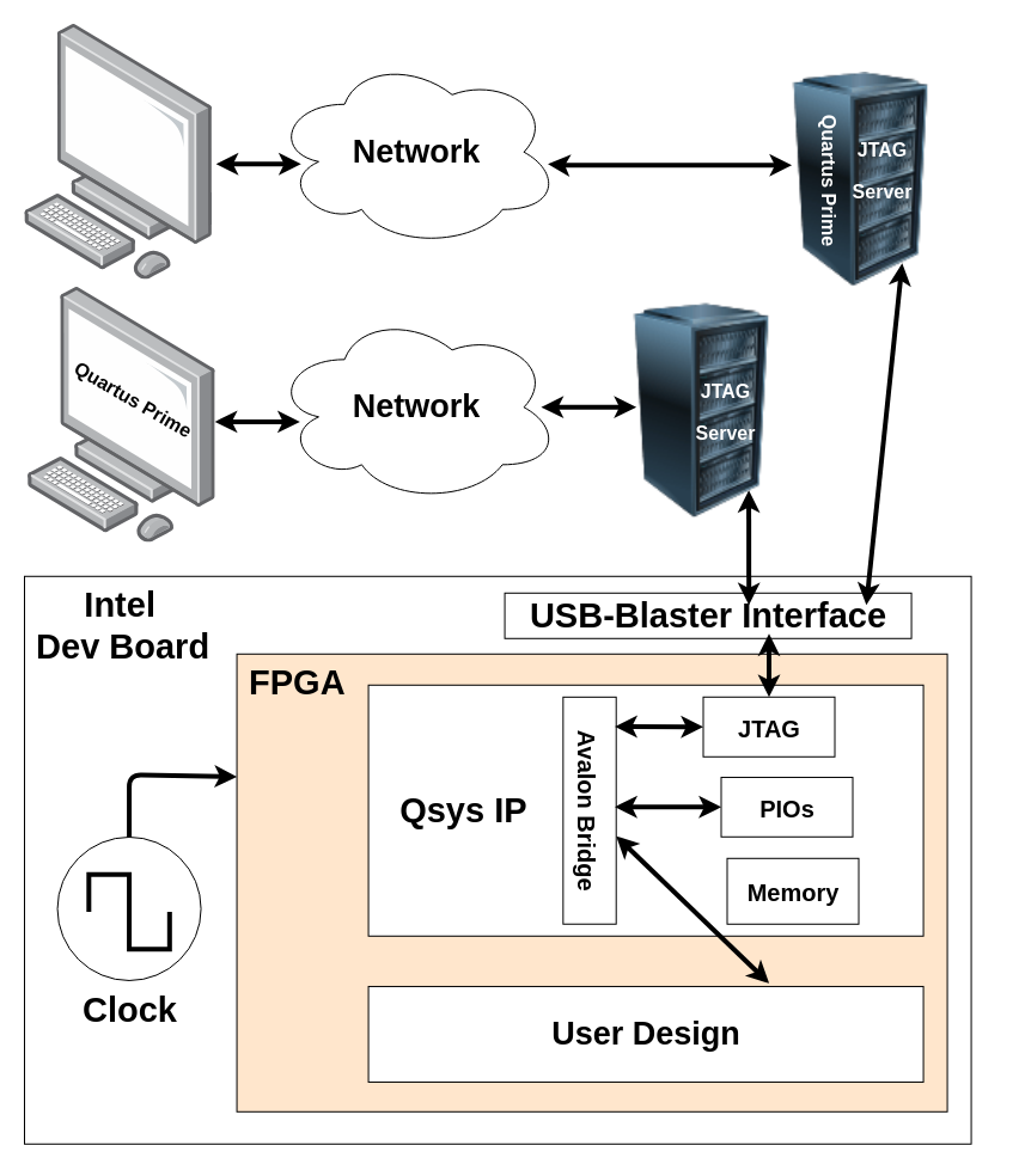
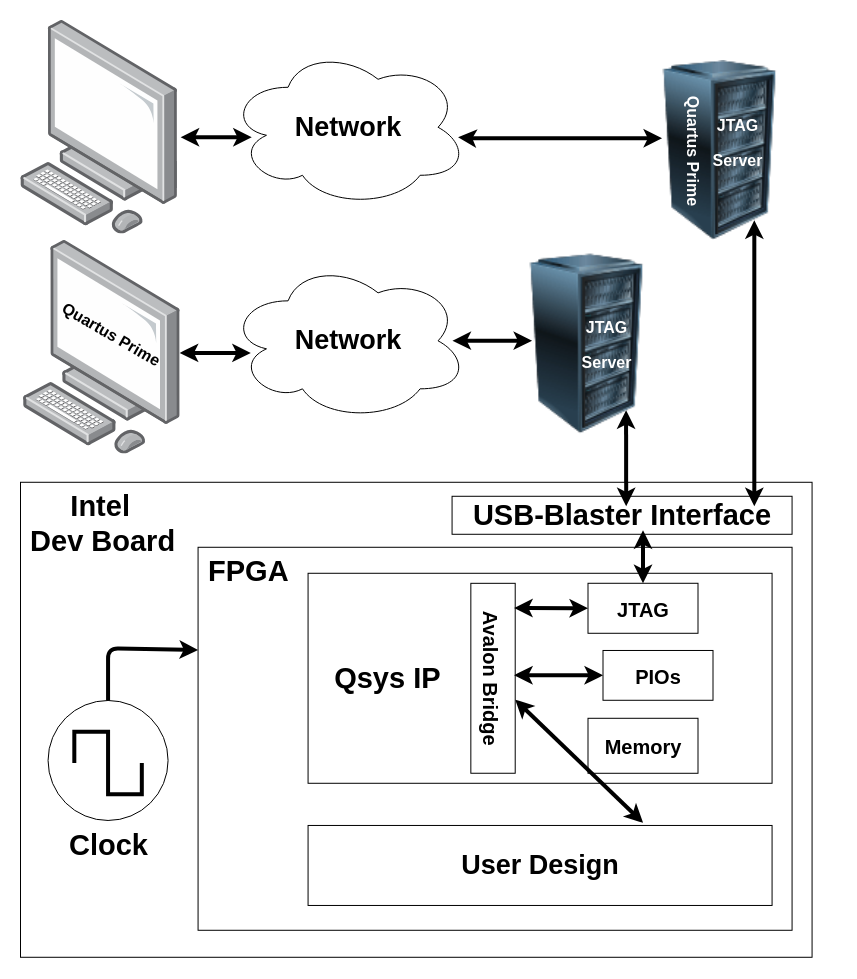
- <mxCell id="5" value="&lt;font style=&quot;font-size: 29px&quot;&gt;&lt;b&gt;USB-Blaster Interface&lt;/b&gt;&lt;/font&gt;" style="rounded=0;whiteSpace=wrap;html=1;" vertex="1" parent="2"><mxGeometry x="401.57" y="475.78" width="340" height="38" as="geometry" /></mxCell>
+ <mxCell id="5" value="&lt;font style=&quot;font-size: 29px&quot;&gt;&lt;b&gt;USB-Blaster Interface&lt;/b&gt;&lt;/font&gt;" style="rounded=0;whiteSpace=wrap;html=1;" vertex="1" parent="2"><mxGeometry x="431.57" y="475.78" width="340" height="38" as="geometry" /></mxCell>
- <mxCell id="7" value="&lt;b&gt;&amp;nbsp;FPGA&lt;/b&gt;" style="rounded=0;whiteSpace=wrap;html=1;fontSize=29;align=left;verticalAlign=top;fillColor=#ffe6cc;" parent="2" vertex="1"><mxGeometry x="177.57" y="526.78" width="594" height="383" as="geometry" /></mxCell>
+ <mxCell id="7" value="&lt;b&gt;&amp;nbsp;FPGA&lt;/b&gt;" style="rounded=0;whiteSpace=wrap;html=1;fontSize=29;align=left;verticalAlign=top;" parent="2" vertex="1"><mxGeometry x="177.57" y="526.78" width="594" height="383" as="geometry" /></mxCell>
- <mxCell id="10" value="&lt;font style=&quot;font-size: 20px&quot;&gt;&lt;b&gt;Memory&lt;/b&gt;&lt;/font&gt;" style="rounded=0;whiteSpace=wrap;html=1;fontSize=27;align=center;" parent="2" vertex="1"><mxGeometry x="587.5" y="697.79" width="110" height="54.99" as="geometry" /></mxCell>
+ <mxCell id="10" value="&lt;font style=&quot;font-size: 20px&quot;&gt;&lt;b&gt;Memory&lt;/b&gt;&lt;/font&gt;" style="rounded=0;whiteSpace=wrap;html=1;fontSize=27;align=center;" parent="2" vertex="1"><mxGeometry x="567.5" y="697.79" width="110" height="54.99" as="geometry" /></mxCell>
